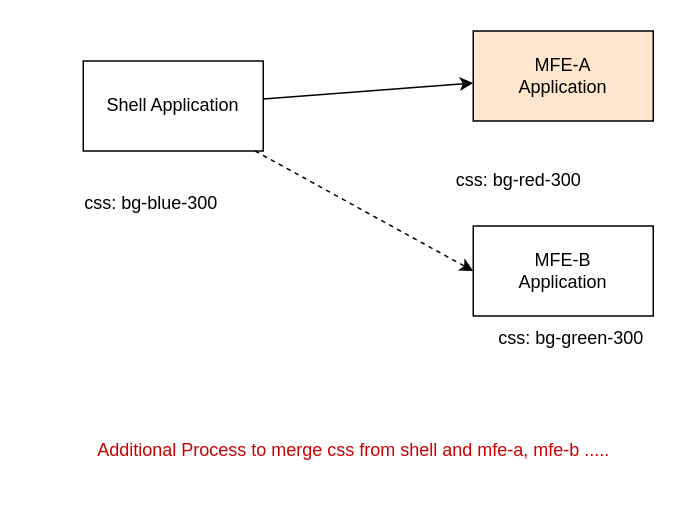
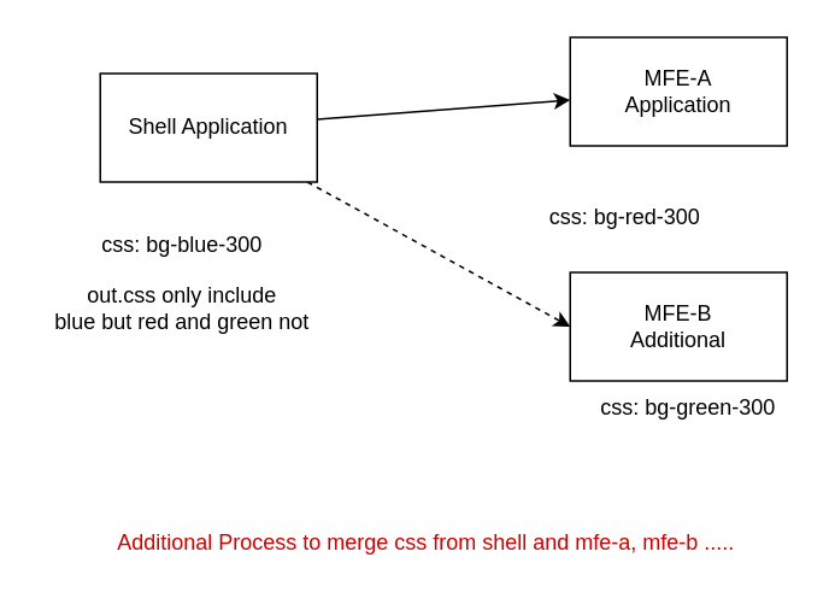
- <mxCell id="5" value="MFE-A&lt;br&gt;Application" style="rounded=0;whiteSpace=wrap;html=1;fillColor=#ffe6cc;" vertex="1" parent="1"><mxGeometry x="315" y="20" width="120" height="60" as="geometry" /></mxCell>
+ <mxCell id="5" value="MFE-A&lt;br&gt;Application" style="rounded=0;whiteSpace=wrap;html=1;" vertex="1" parent="1"><mxGeometry x="315" y="20" width="120" height="60" as="geometry" /></mxCell>
+ <mxCell id="10" value="out.css only include&lt;br&gt;blue but red and green not" style="text;html=1;align=center;verticalAlign=middle;resizable=0;points=[];autosize=1;strokeColor=none;fillColor=none;" vertex="1" parent="1"><mxGeometry x="20" y="150" width="160" height="40" as="geometry" /></mxCell>
- <mxCell id="6" value="MFE-B&lt;br&gt;Application" style="rounded=0;whiteSpace=wrap;html=1;" vertex="1" parent="1"><mxGeometry x="315" y="150" width="120" height="60" as="geometry" /></mxCell>
+ <mxCell id="6" value="MFE-B&lt;br&gt;Additional" style="rounded=0;whiteSpace=wrap;html=1;" vertex="1" parent="1"><mxGeometry x="315" y="150" width="120" height="60" as="geometry" /></mxCell>
